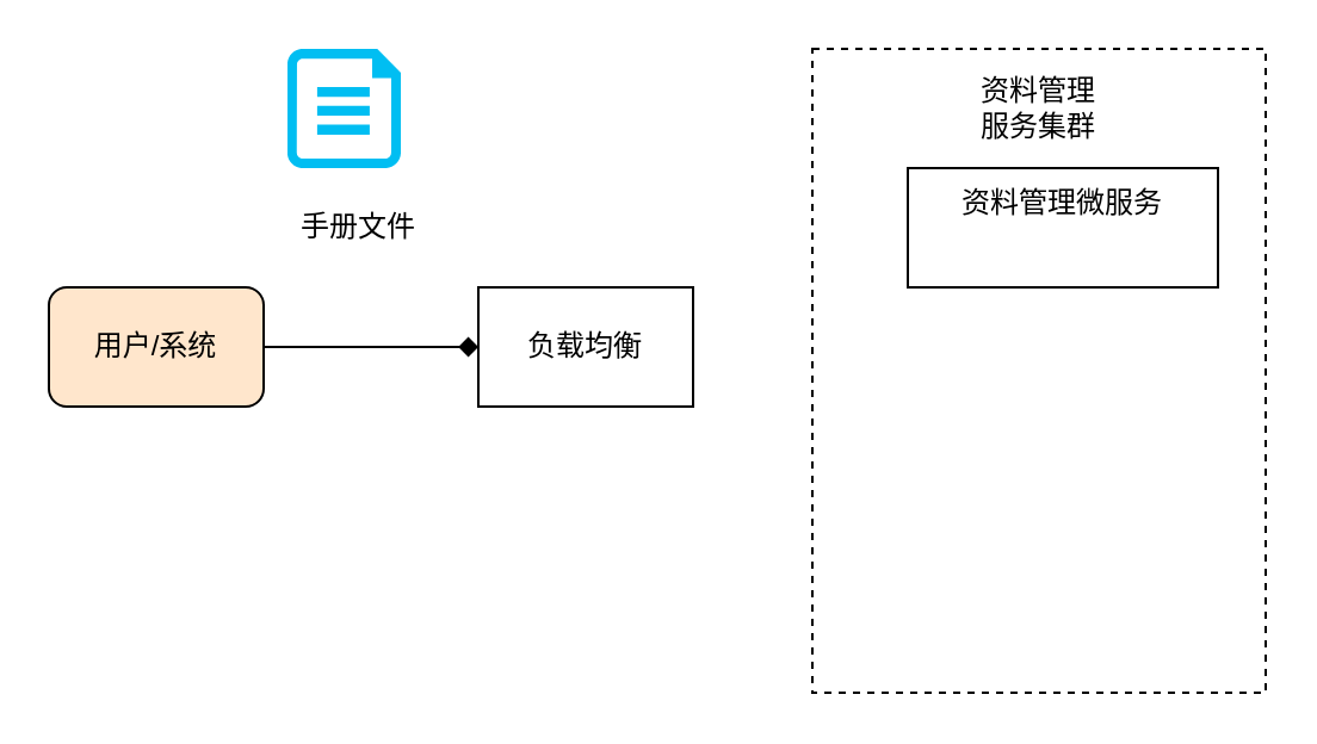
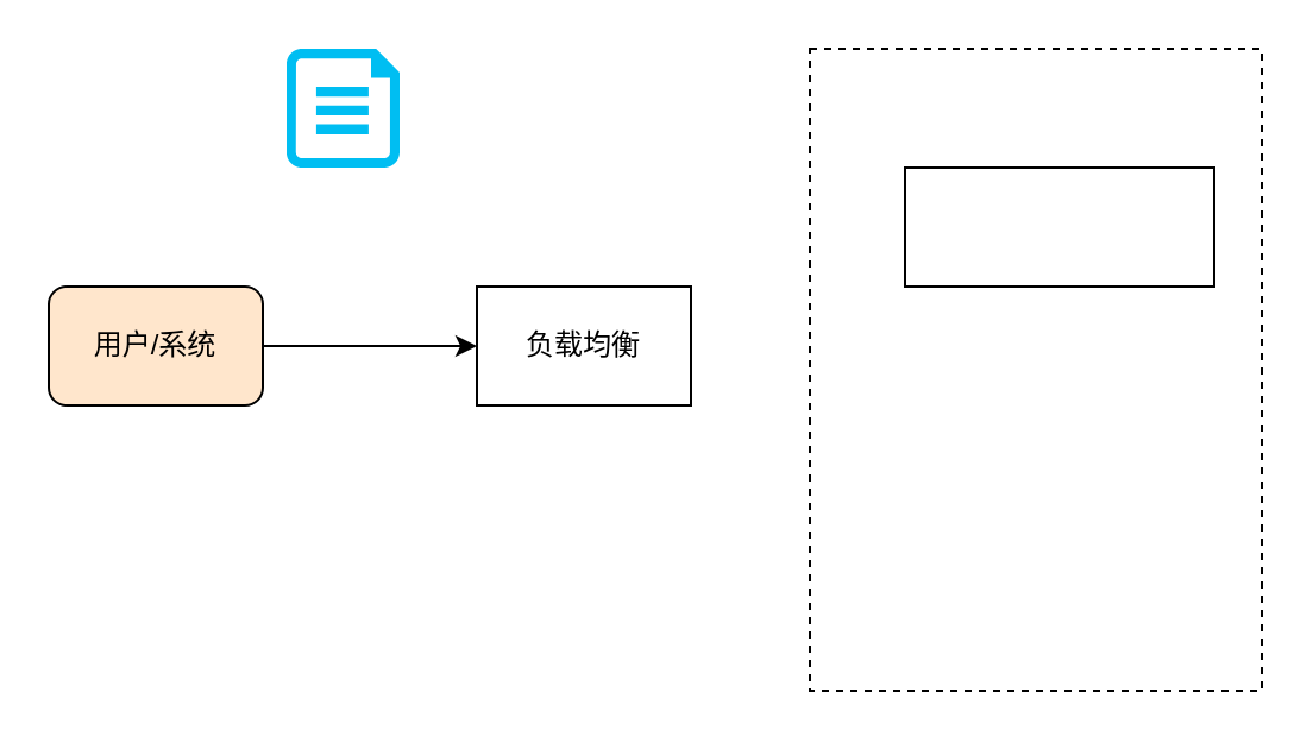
- <mxCell id="8" value="资料管理服务集群" style="text;html=1;strokeColor=none;fillColor=none;align=center;verticalAlign=middle;whiteSpace=wrap;rounded=0;" vertex="1" parent="1"><mxGeometry x="405" y="30" width="60" height="30" as="geometry" /></mxCell>
- <mxCell id="10" value="资料管理微服务" style="text;html=1;strokeColor=none;fillColor=none;align=center;verticalAlign=middle;whiteSpace=wrap;rounded=0;" vertex="1" parent="1"><mxGeometry x="395" y="70" width="100" height="30" as="geometry" /></mxCell>
- <mxCell id="5" value="手册文件" style="text;html=1;strokeColor=none;fillColor=none;align=center;verticalAlign=middle;whiteSpace=wrap;rounded=0;" vertex="1" parent="1"><mxGeometry x="120" y="80" width="60" height="30" as="geometry" /></mxCell>
- <mxCell id="3" style="edgeStyle=orthogonalEdgeStyle;rounded=0;orthogonalLoop=1;jettySize=auto;html=1;endArrow=diamond;" edge="1" parent="1" source="4" target="2"><mxGeometry relative="1" as="geometry" /></mxCell>
+ <mxCell id="3" style="edgeStyle=orthogonalEdgeStyle;rounded=0;orthogonalLoop=1;jettySize=auto;html=1;" edge="1" parent="1" source="4" target="2"><mxGeometry relative="1" as="geometry" /></mxCell>
